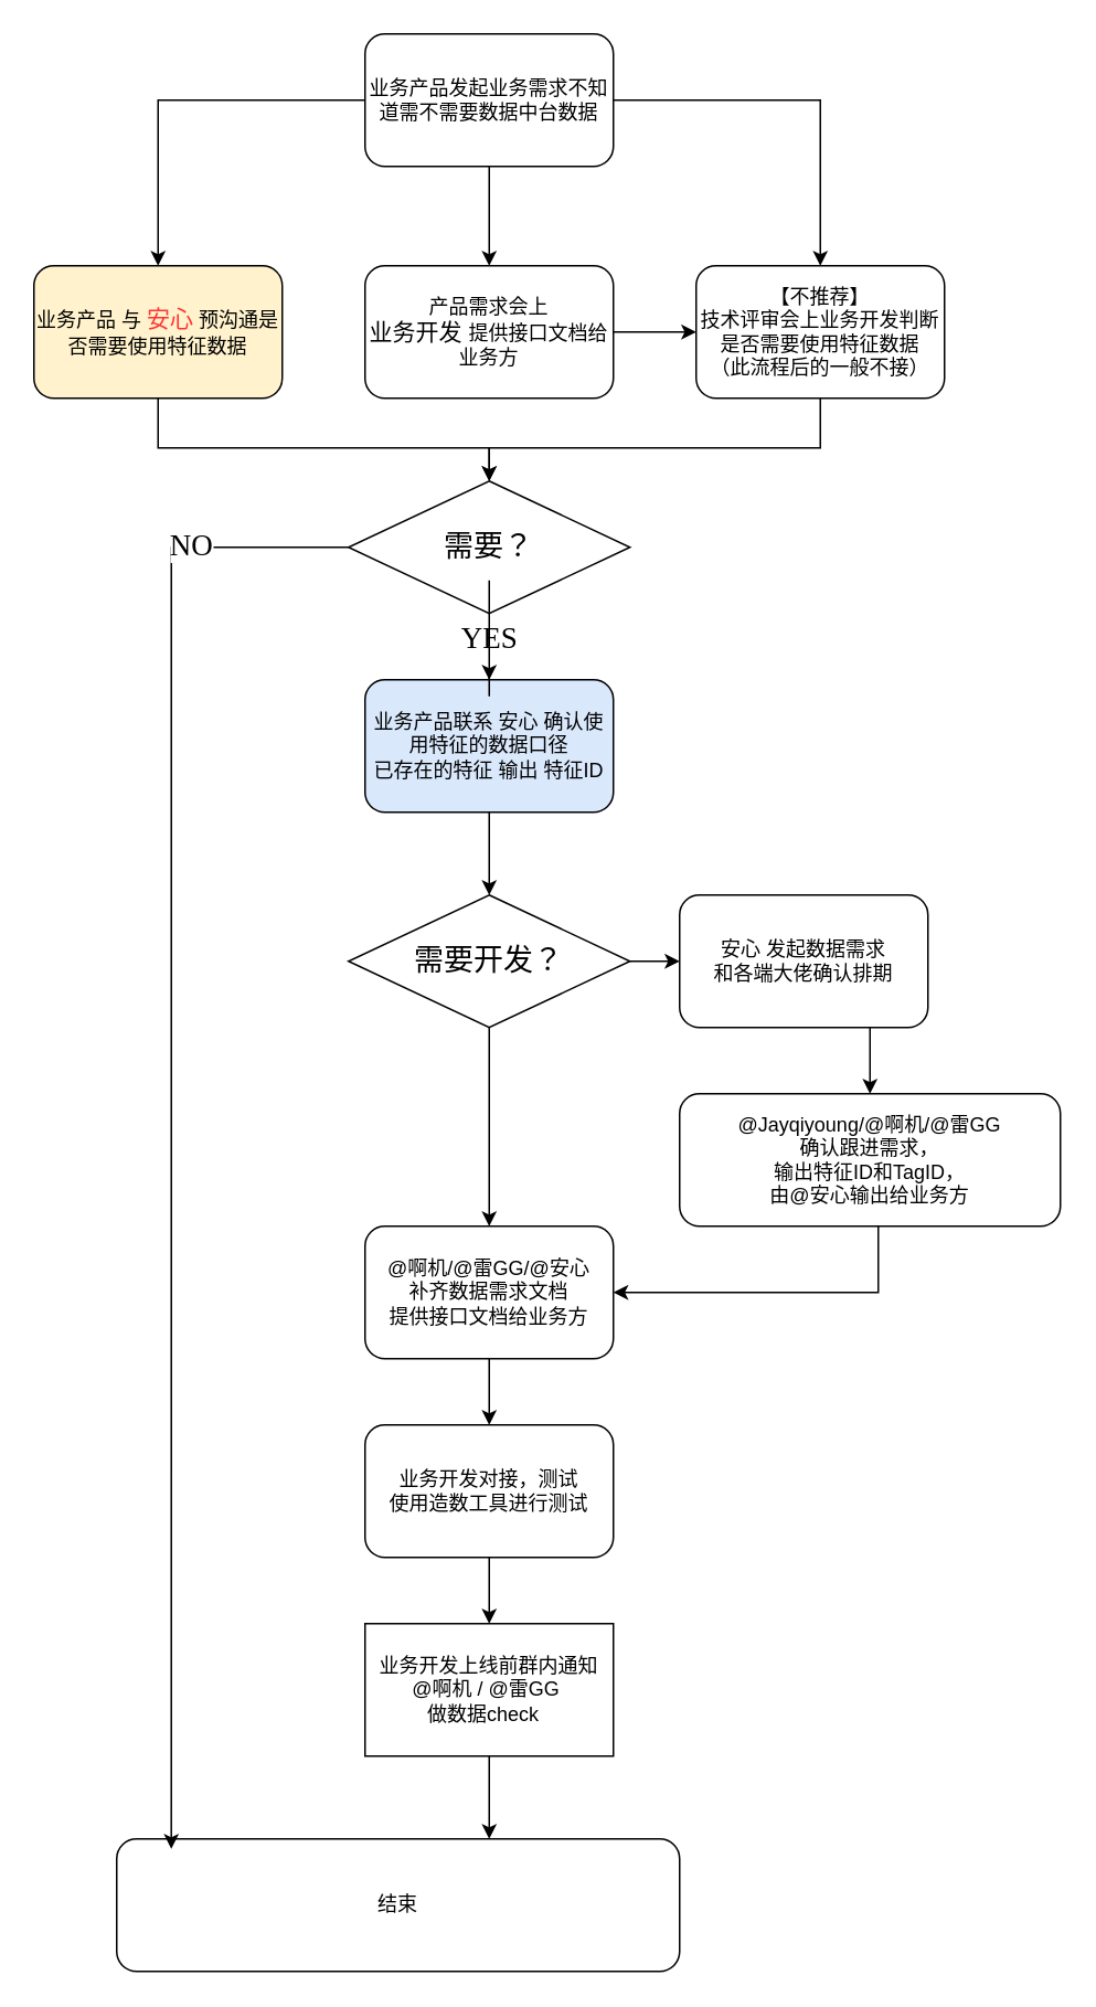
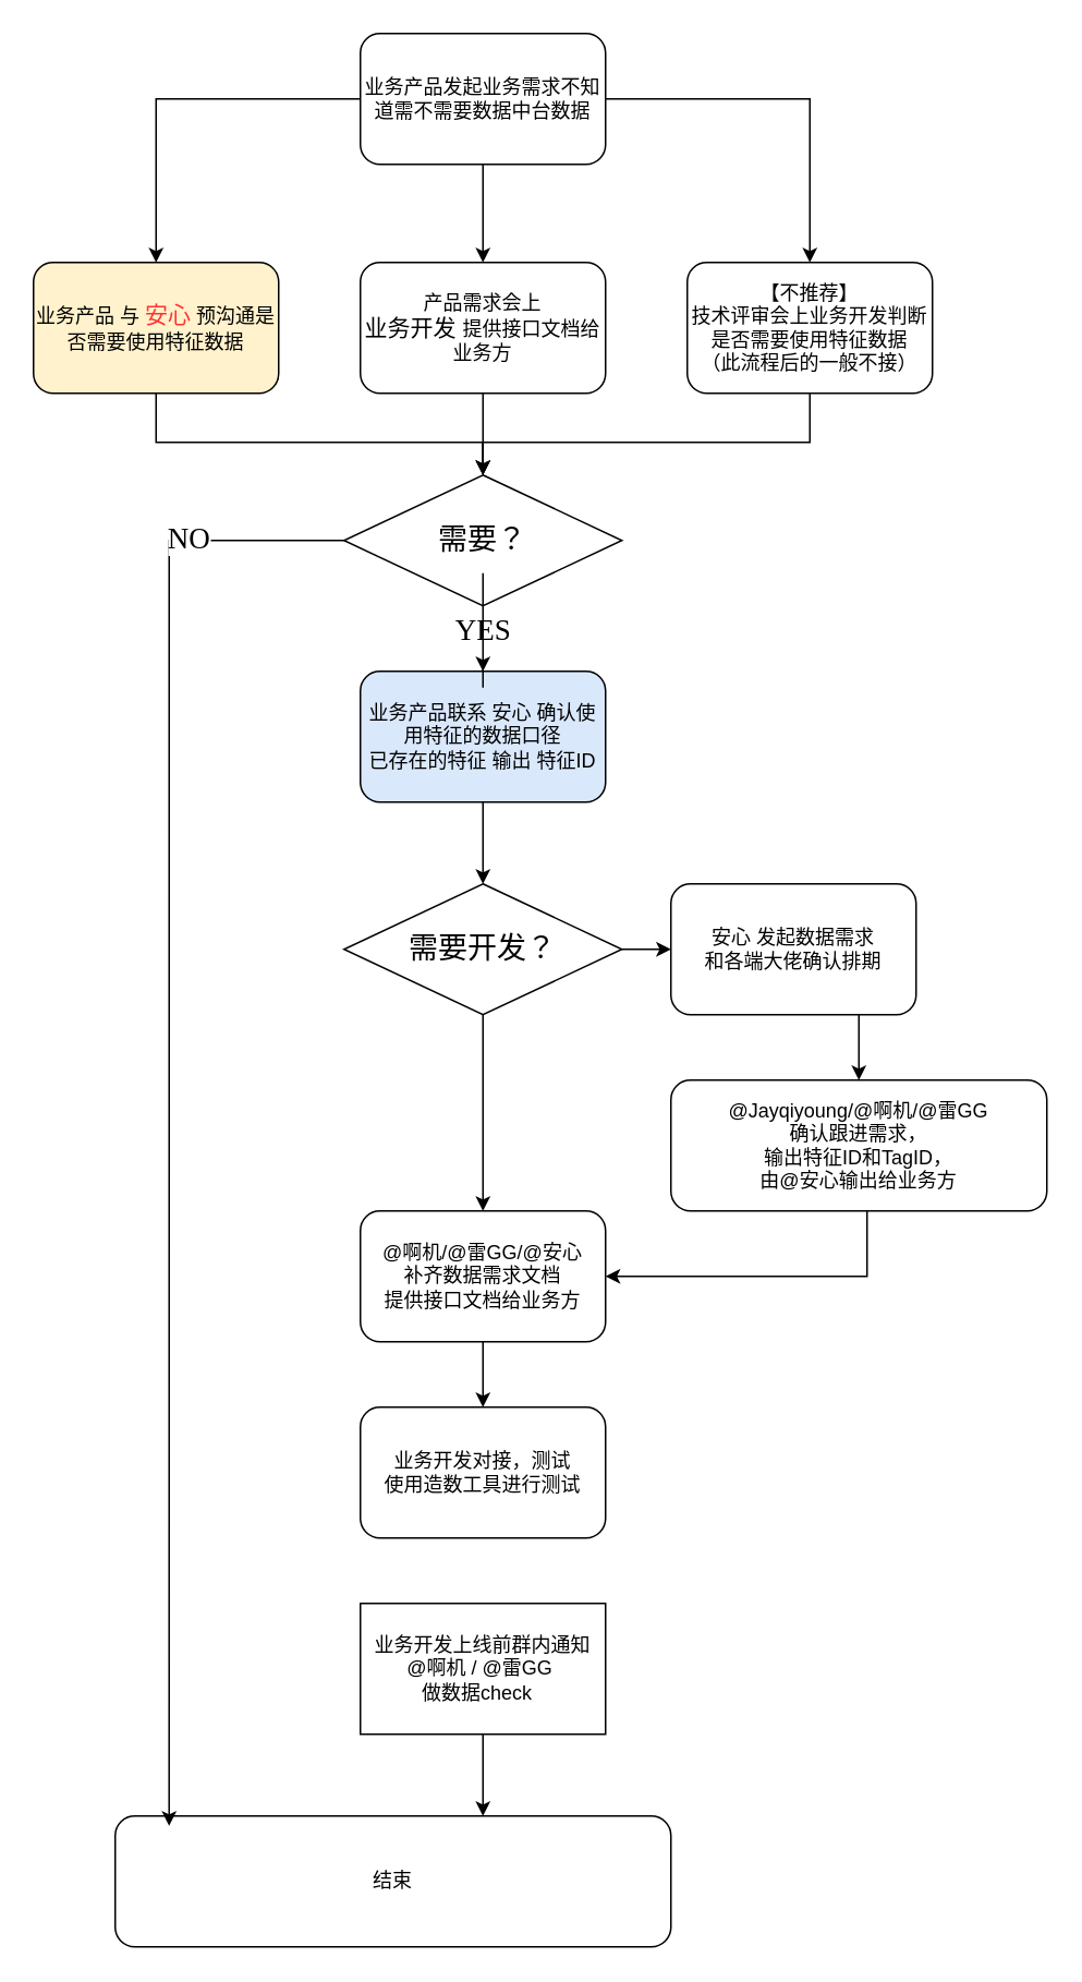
- <mxCell id="19" value="" style="edgeStyle=orthogonalEdgeStyle;rounded=0;orthogonalLoop=1;jettySize=auto;html=1;fontFamily=Comic Sans MS;fontSize=18;fontColor=#000000;" edge="1" parent="1" source="20" target="18"><mxGeometry relative="1" as="geometry" /></mxCell>
+ <mxCell id="19" value="" style="edgeStyle=orthogonalEdgeStyle;rounded=0;orthogonalLoop=1;jettySize=auto;html=1;fontFamily=Comic Sans MS;fontSize=18;fontColor=#000000;" edge="1" parent="1" source="20" target="26"><mxGeometry relative="1" as="geometry" /></mxCell>
- <mxCell id="9" value="" style="edgeStyle=orthogonalEdgeStyle;rounded=0;orthogonalLoop=1;jettySize=auto;html=1;fontFamily=Comic Sans MS;fontSize=18;fontColor=#000000;" edge="1" parent="1" source="10" target="7"><mxGeometry relative="1" as="geometry" /></mxCell>
